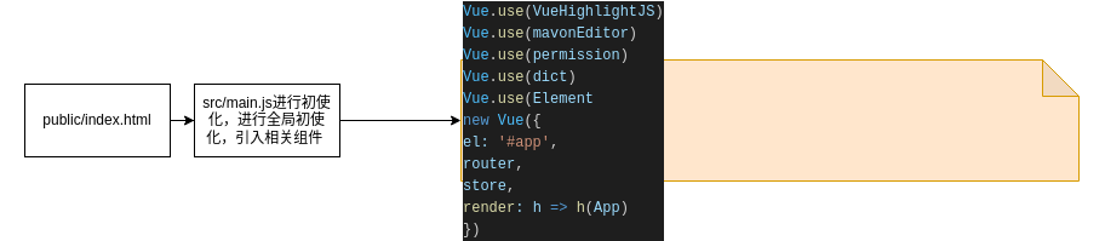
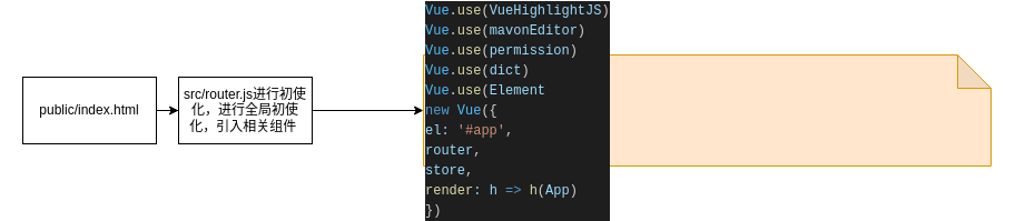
- <mxCell id="5" value="src/main.js进行初使化，进行全局初使化，引入相关组件&amp;nbsp;" style="rounded=0;whiteSpace=wrap;html=1;" vertex="1" parent="1"><mxGeometry x="160" y="40" width="120" height="60" as="geometry" /></mxCell>
+ <mxCell id="5" value="src/router.js进行初使化，进行全局初使化，引入相关组件&amp;nbsp;" style="rounded=0;whiteSpace=wrap;html=1;" vertex="1" parent="1"><mxGeometry x="160" y="40" width="120" height="60" as="geometry" /></mxCell>
